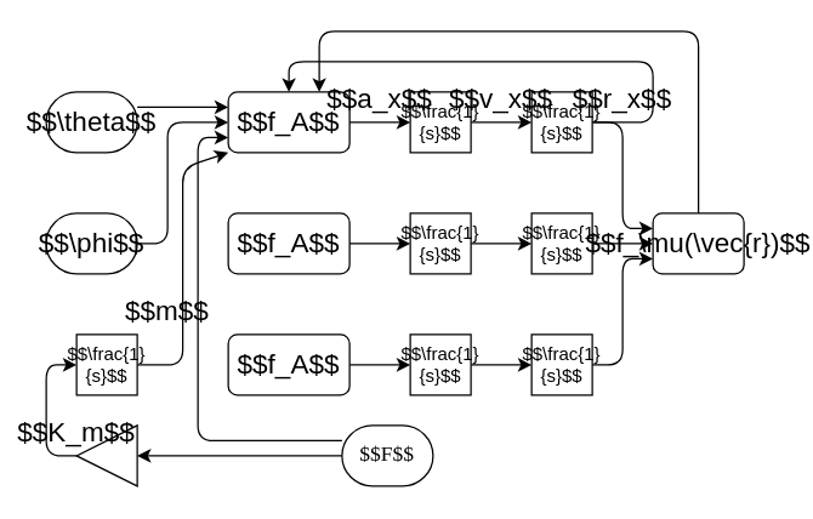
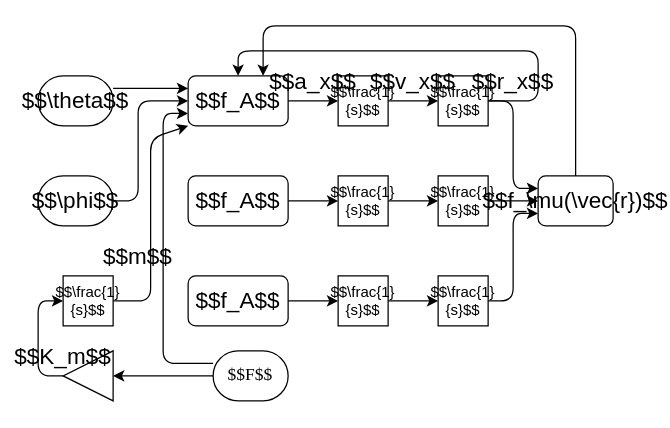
- <mxCell id="8" value="&lt;font face=&quot;Times New Roman&quot; style=&quot;font-size: 14px&quot;&gt;$$F$$&lt;/font&gt;" style="rounded=1;whiteSpace=wrap;html=1;arcSize=50;" parent="1" vertex="1"><mxGeometry x="225" y="280" width="60" height="40" as="geometry" /></mxCell>
+ <mxCell id="8" value="&lt;font face=&quot;Times New Roman&quot; style=&quot;font-size: 14px&quot;&gt;$$F$$&lt;/font&gt;" style="rounded=1;whiteSpace=wrap;html=1;arcSize=50;" parent="1" vertex="1"><mxGeometry x="170" y="280" width="60" height="40" as="geometry" /></mxCell>
